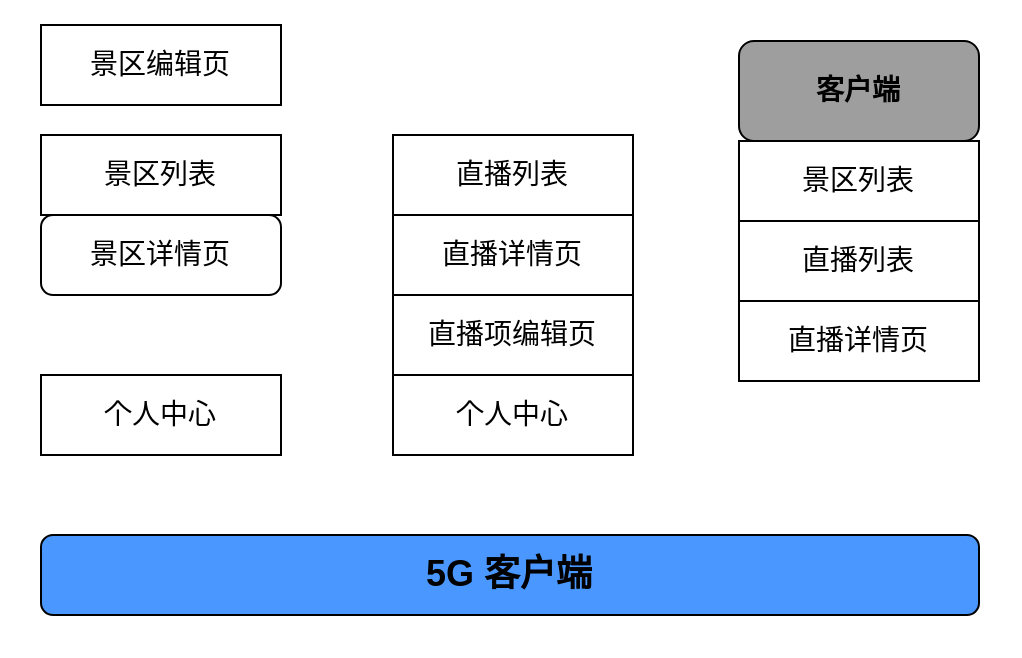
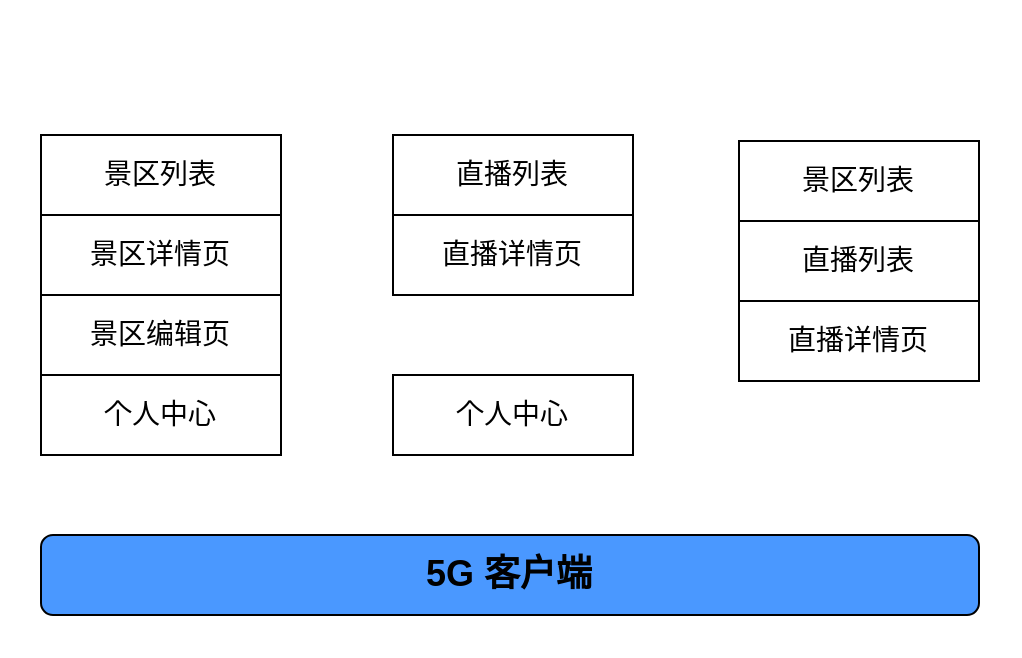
- <mxCell id="6" value="&lt;span style=&quot;line-height: 150%&quot;&gt;&lt;font style=&quot;font-size: 14px&quot;&gt;景区编辑页&lt;/font&gt;&lt;/span&gt;" style="rounded=0;whiteSpace=wrap;html=1;" vertex="1" parent="1"><mxGeometry x="20" y="12" width="120" height="40" as="geometry" /></mxCell>
+ <mxCell id="6" value="&lt;span style=&quot;line-height: 150%&quot;&gt;&lt;font style=&quot;font-size: 14px&quot;&gt;景区编辑页&lt;/font&gt;&lt;/span&gt;" style="rounded=0;whiteSpace=wrap;html=1;" vertex="1" parent="1"><mxGeometry x="20" y="147" width="120" height="40" as="geometry" /></mxCell>
- <mxCell id="12" value="&lt;b&gt;&lt;font style=&quot;font-size: 14px&quot;&gt;客户端&lt;/font&gt;&lt;/b&gt;" style="rounded=1;whiteSpace=wrap;html=1;fillColor=#9E9E9E;" vertex="1" parent="1"><mxGeometry x="369" y="20" width="120" height="50" as="geometry" /></mxCell>
- <mxCell id="5" value="&lt;span style=&quot;line-height: 150%&quot;&gt;&lt;font style=&quot;font-size: 14px&quot;&gt;景区详情页&lt;/font&gt;&lt;/span&gt;" style="whiteSpace=wrap;html=1;rounded=1;" vertex="1" parent="1"><mxGeometry x="20" y="107" width="120" height="40" as="geometry" /></mxCell>
+ <mxCell id="5" value="&lt;span style=&quot;line-height: 150%&quot;&gt;&lt;font style=&quot;font-size: 14px&quot;&gt;景区详情页&lt;/font&gt;&lt;/span&gt;" style="rounded=0;whiteSpace=wrap;html=1;" vertex="1" parent="1"><mxGeometry x="20" y="107" width="120" height="40" as="geometry" /></mxCell>
- <mxCell id="10" value="&lt;span style=&quot;line-height: 150%&quot;&gt;&lt;font style=&quot;font-size: 14px&quot;&gt;直播项编辑页&lt;/font&gt;&lt;/span&gt;" style="rounded=0;whiteSpace=wrap;html=1;" vertex="1" parent="1"><mxGeometry x="196" y="147" width="120" height="40" as="geometry" /></mxCell>
